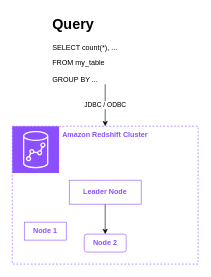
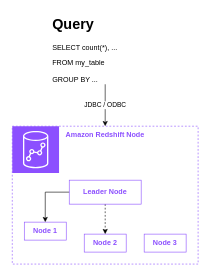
- <mxCell id="3" value="Amazon Redshift Cluster" style="rounded=0;whiteSpace=wrap;html=1;fillColor=none;strokeColor=#8C4FFF;dashed=1;verticalAlign=top;fontColor=#8C4FFF;fontStyle=1;fontSize=12;" vertex="1" parent="1"><mxGeometry x="20" y="210" width="310" height="230" as="geometry" /></mxCell>
+ <mxCell id="3" value="Amazon Redshift Node" style="rounded=0;whiteSpace=wrap;html=1;fillColor=none;strokeColor=#8C4FFF;dashed=1;verticalAlign=top;fontColor=#8C4FFF;fontStyle=1;fontSize=12;" vertex="1" parent="1"><mxGeometry x="20" y="210" width="310" height="230" as="geometry" /></mxCell>
+ <mxCell id="7" style="edgeStyle=orthogonalEdgeStyle;rounded=0;orthogonalLoop=1;jettySize=auto;html=1;exitX=0;exitY=0.5;exitDx=0;exitDy=0;" edge="1" parent="1" source="9" target="4"><mxGeometry relative="1" as="geometry" /></mxCell>
- <mxCell id="8" style="edgeStyle=orthogonalEdgeStyle;rounded=0;orthogonalLoop=1;jettySize=auto;html=1;exitX=0.5;exitY=1;exitDx=0;exitDy=0;" edge="1" parent="1" source="9" target="5"><mxGeometry relative="1" as="geometry" /></mxCell>
+ <mxCell id="8" style="edgeStyle=orthogonalEdgeStyle;rounded=0;orthogonalLoop=1;jettySize=auto;html=1;exitX=0.5;exitY=1;exitDx=0;exitDy=0;dashed=1;" edge="1" parent="1" source="9" target="5"><mxGeometry relative="1" as="geometry" /></mxCell>
- <mxCell id="5" value="Node 2" style="whiteSpace=wrap;html=1;fillColor=none;strokeColor=#8C4FFF;verticalAlign=middle;fontColor=#8C4FFF;fontStyle=1;fontSize=12;align=center;rounded=1;" vertex="1" parent="1"><mxGeometry x="140" y="390" width="70" height="30" as="geometry" /></mxCell>
+ <mxCell id="5" value="Node 2" style="rounded=0;whiteSpace=wrap;html=1;fillColor=none;strokeColor=#8C4FFF;verticalAlign=middle;fontColor=#8C4FFF;fontStyle=1;fontSize=12;align=center;" vertex="1" parent="1"><mxGeometry x="140" y="390" width="70" height="30" as="geometry" /></mxCell>
+ <mxCell id="6" value="Node 3" style="rounded=0;whiteSpace=wrap;html=1;fillColor=none;strokeColor=#8C4FFF;verticalAlign=middle;fontColor=#8C4FFF;fontStyle=1;fontSize=12;align=center;" vertex="1" parent="1"><mxGeometry x="240" y="390" width="70" height="30" as="geometry" /></mxCell>
